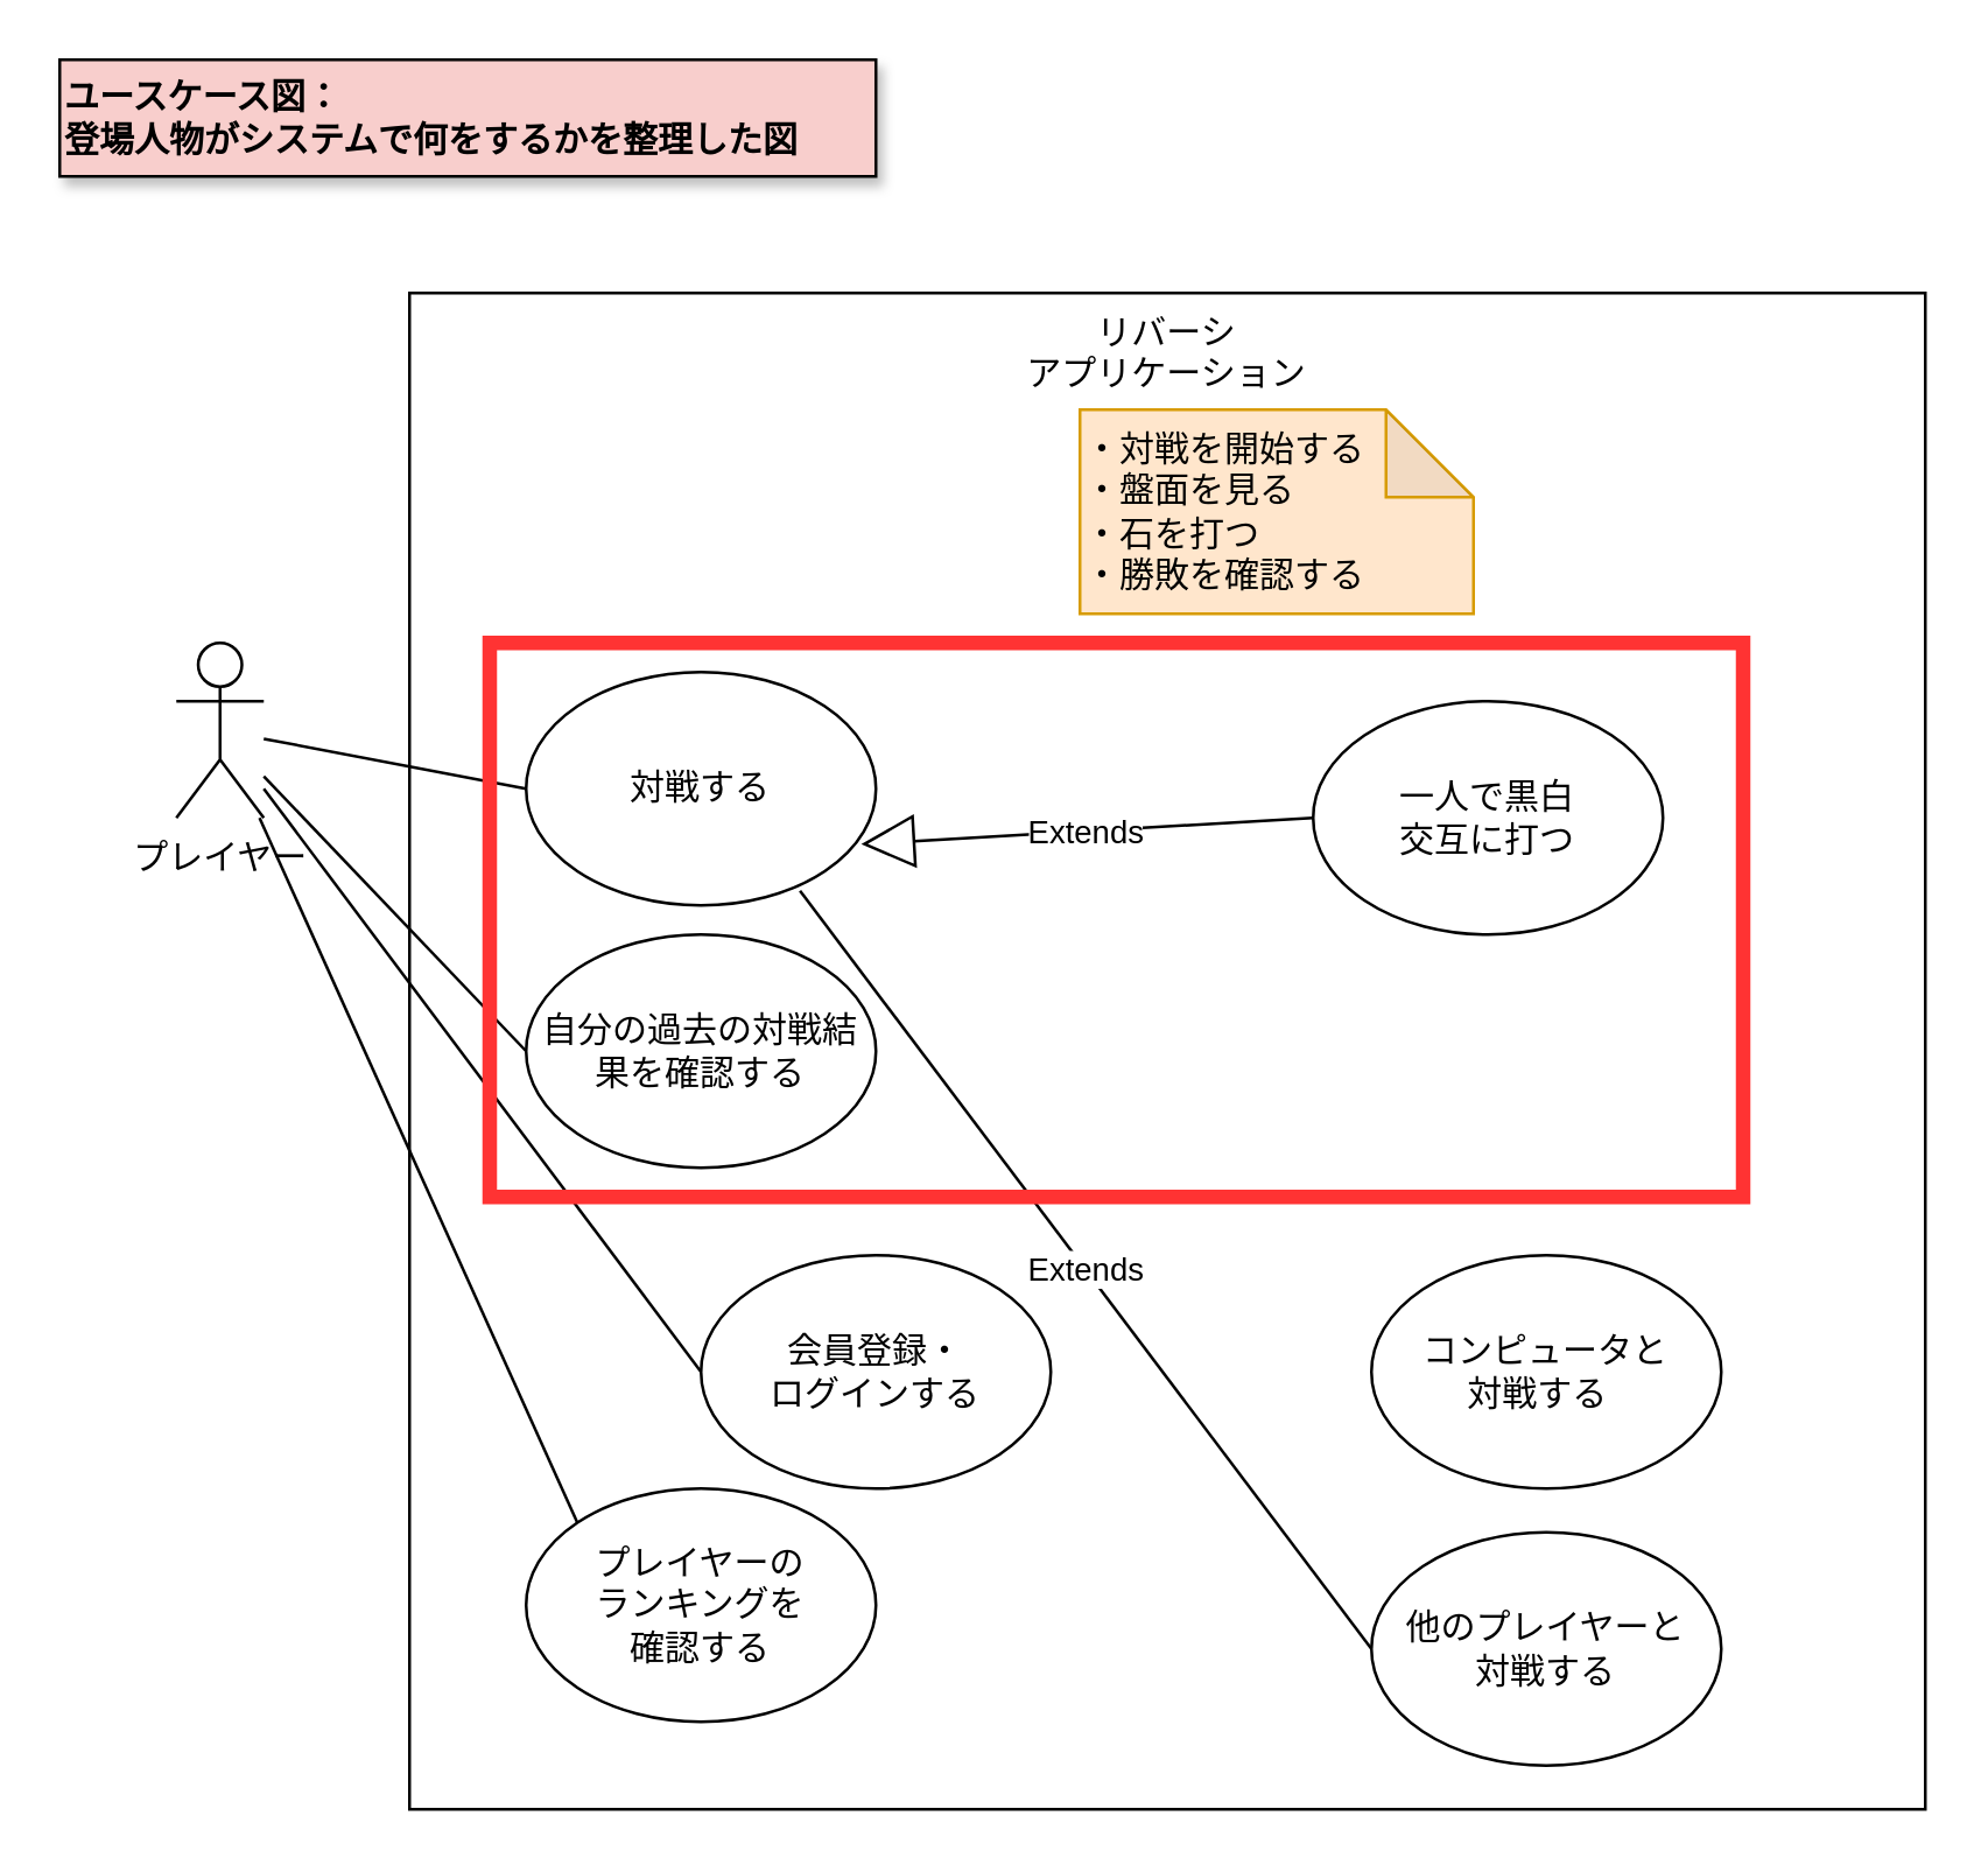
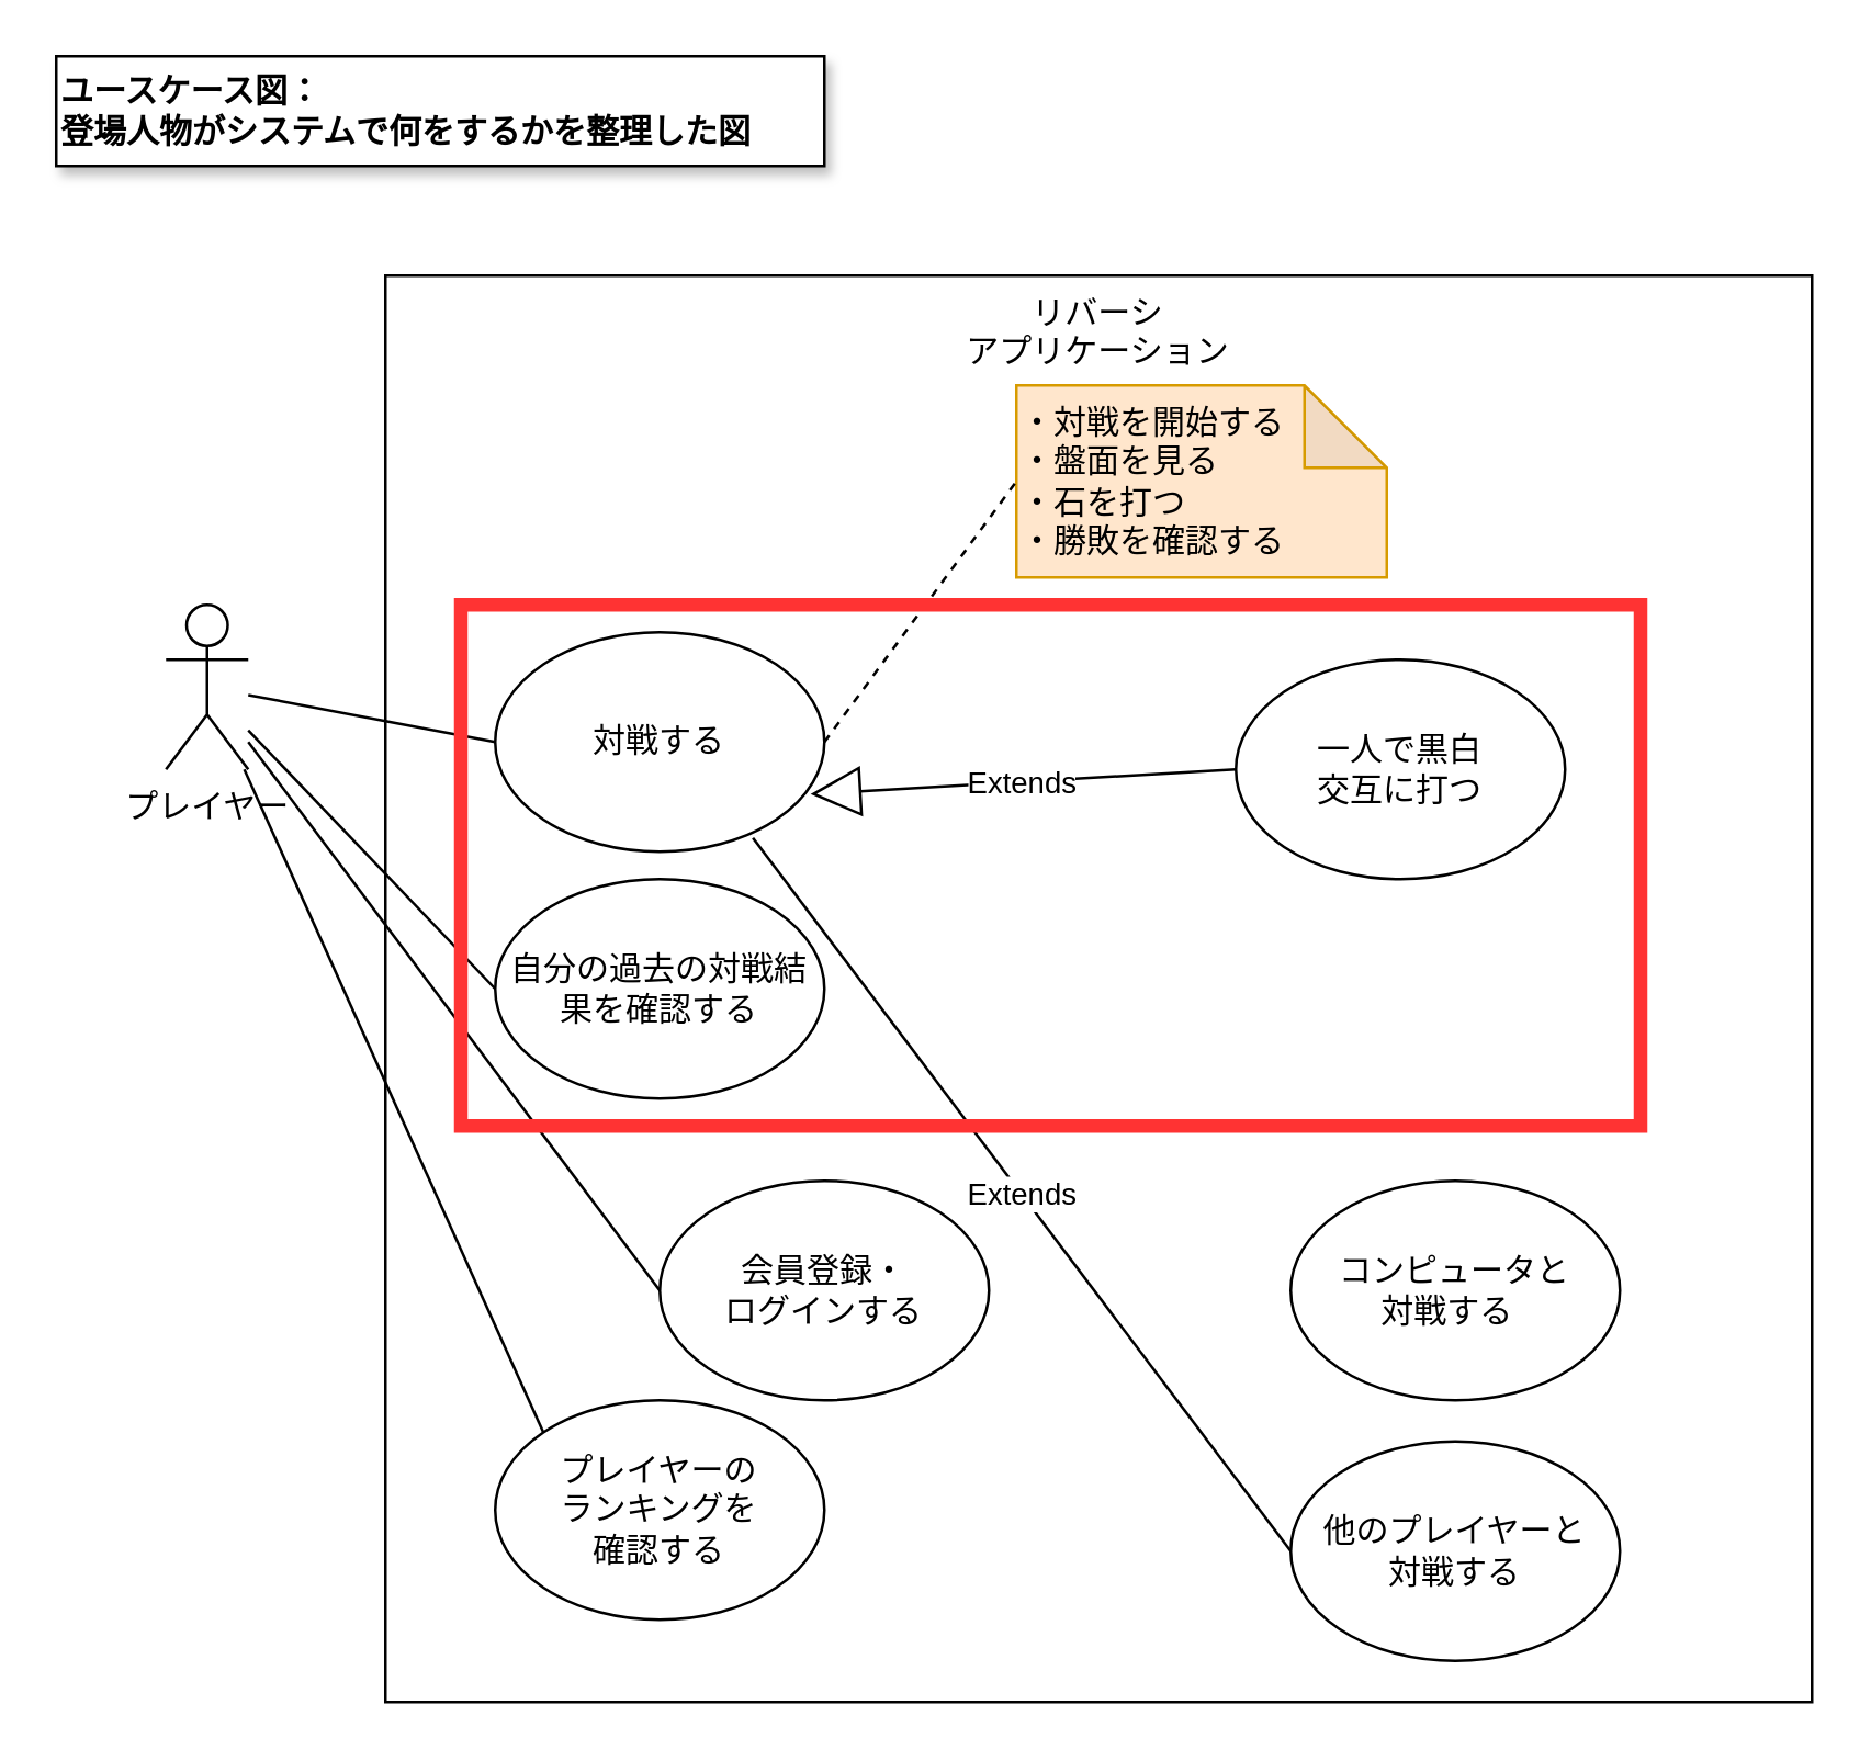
- <mxCell id="2" value="ユースケース図：&lt;br&gt;登場人物がシステムで何をするかを整理した図" style="rounded=0;whiteSpace=wrap;html=1;align=left;shadow=1;fontStyle=1;fillColor=#f8cecc;" parent="1" vertex="1"><mxGeometry x="20" y="20" width="280" height="40" as="geometry" /></mxCell>
+ <mxCell id="2" value="ユースケース図：&lt;br&gt;登場人物がシステムで何をするかを整理した図" style="rounded=0;whiteSpace=wrap;html=1;align=left;shadow=1;fontStyle=1" parent="1" vertex="1"><mxGeometry x="20" y="20" width="280" height="40" as="geometry" /></mxCell>
+ <mxCell id="8" value="" style="endArrow=none;dashed=1;html=1;exitX=1;exitY=0.5;exitDx=0;exitDy=0;entryX=0;entryY=0.5;entryDx=0;entryDy=0;entryPerimeter=0;" parent="1" source="5" target="7" edge="1"><mxGeometry width="50" height="50" relative="1" as="geometry"><mxPoint x="370" y="240" as="sourcePoint" /><mxPoint x="420" y="190" as="targetPoint" /></mxGeometry></mxCell>
